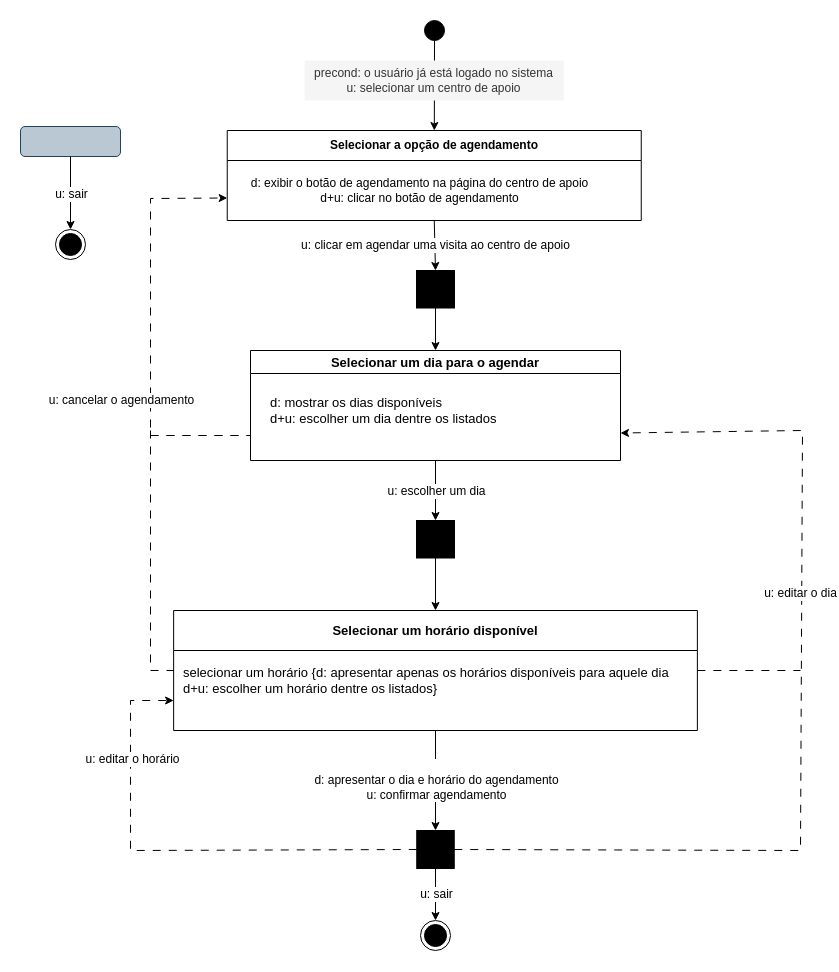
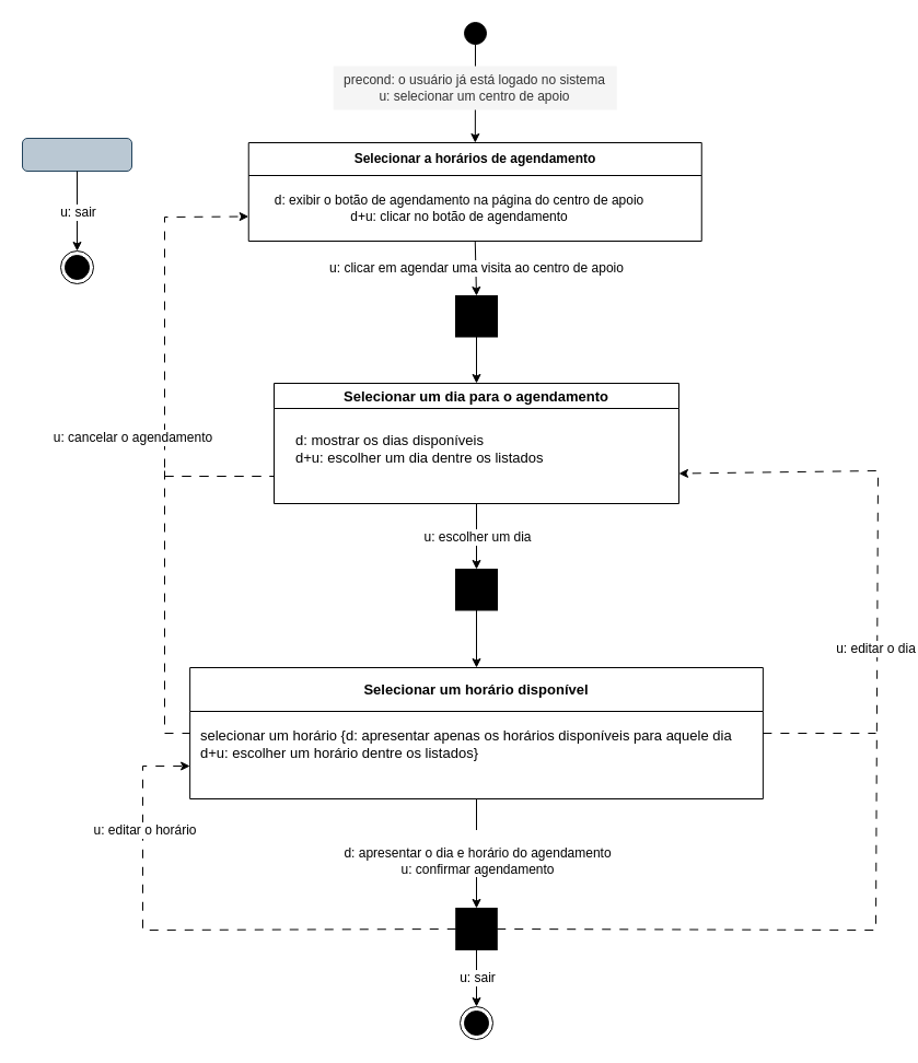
- <mxCell id="27" value="Selecionar a opção de agendamento" style="swimlane;whiteSpace=wrap;html=1;startSize=30;" parent="1" vertex="1"><mxGeometry x="226.74" width="414.01" height="90" as="geometry" y="130" /></mxCell>
+ <mxCell id="27" value="Selecionar a horários de agendamento" style="swimlane;whiteSpace=wrap;html=1;startSize=30;" parent="1" vertex="1"><mxGeometry x="226.74" width="414.01" height="90" as="geometry" y="130" /></mxCell>
- <mxCell id="2" value="&lt;font style=&quot;font-size: 13px;&quot;&gt;Selecionar um dia para o agendar&lt;/font&gt;" style="swimlane;whiteSpace=wrap;html=1;" parent="1" vertex="1"><mxGeometry x="250" y="350" width="370" height="110" as="geometry" /></mxCell>
+ <mxCell id="2" value="&lt;font style=&quot;font-size: 13px;&quot;&gt;Selecionar um dia para o agendamento&lt;/font&gt;" style="swimlane;whiteSpace=wrap;html=1;" parent="1" vertex="1"><mxGeometry x="250" y="350" width="370" height="110" as="geometry" /></mxCell>
